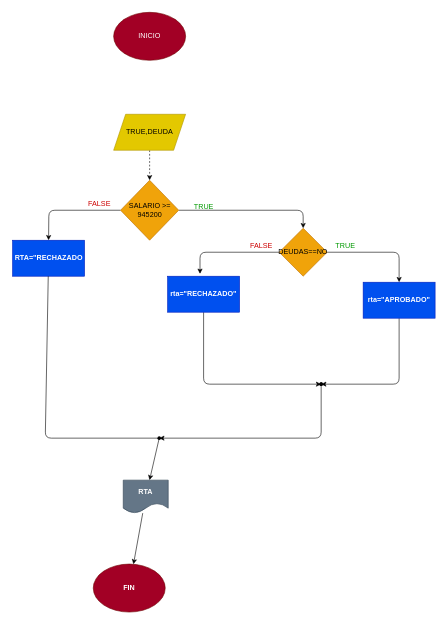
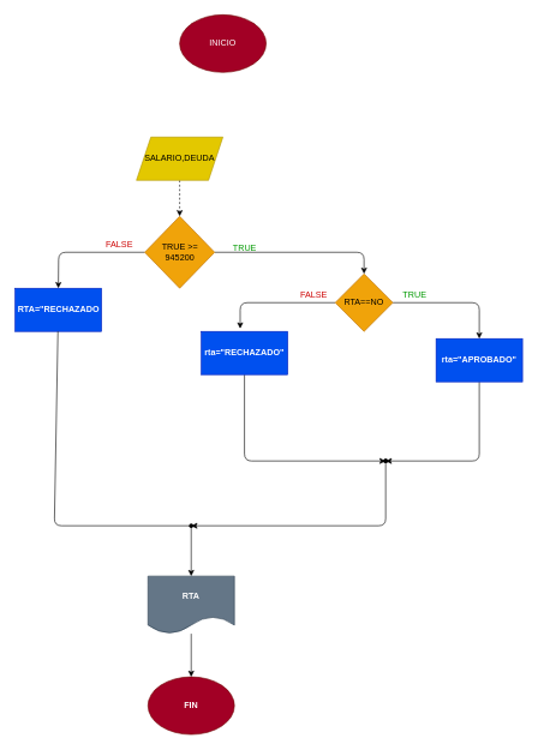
- <mxCell id="2" value="INICIO" style="ellipse;whiteSpace=wrap;html=1;fillColor=#a20025;fontColor=#ffffff;strokeColor=#6F0000;" parent="1" vertex="1"><mxGeometry x="189" y="20" width="120" height="80" as="geometry" /></mxCell>
+ <mxCell id="2" value="INICIO" style="ellipse;whiteSpace=wrap;html=1;fillColor=#a20025;fontColor=#ffffff;strokeColor=#6F0000;" parent="1" vertex="1"><mxGeometry x="249" y="20" width="120" height="80" as="geometry" /></mxCell>
- <mxCell id="4" value="TRUE,DEUDA" style="shape=parallelogram;perimeter=parallelogramPerimeter;whiteSpace=wrap;html=1;fixedSize=1;fillColor=#e3c800;fontColor=#000000;strokeColor=#B09500;" parent="1" vertex="1"><mxGeometry x="189" y="190" width="120" height="60" as="geometry" /></mxCell>
+ <mxCell id="4" value="SALARIO,DEUDA" style="shape=parallelogram;perimeter=parallelogramPerimeter;whiteSpace=wrap;html=1;fixedSize=1;fillColor=#e3c800;fontColor=#000000;strokeColor=#B09500;" parent="1" vertex="1"><mxGeometry x="189" y="190" width="120" height="60" as="geometry" /></mxCell>
- <mxCell id="7" value="SALARIO &amp;gt;=&lt;br&gt;945200" style="rhombus;whiteSpace=wrap;html=1;fillColor=#f0a30a;fontColor=#000000;strokeColor=#BD7000;" parent="1" vertex="1"><mxGeometry x="200.5" y="300" width="97" height="100" as="geometry" /></mxCell>
+ <mxCell id="7" value="TRUE &amp;gt;=&lt;br&gt;945200" style="rhombus;whiteSpace=wrap;html=1;fillColor=#f0a30a;fontColor=#000000;strokeColor=#BD7000;" parent="1" vertex="1"><mxGeometry x="200.5" y="300" width="97" height="100" as="geometry" /></mxCell>
- <mxCell id="12" value="&lt;font color=&quot;#000000&quot;&gt;DEUDAS==NO&lt;/font&gt;" style="rhombus;whiteSpace=wrap;html=1;fontColor=#000000;fillColor=#f0a30a;strokeColor=#BD7000;" vertex="1" parent="1"><mxGeometry x="465" y="380" width="80" height="80" as="geometry" /></mxCell>
+ <mxCell id="12" value="&lt;font color=&quot;#000000&quot;&gt;RTA==NO&lt;/font&gt;" style="rhombus;whiteSpace=wrap;html=1;fontColor=#000000;fillColor=#f0a30a;strokeColor=#BD7000;" vertex="1" parent="1"><mxGeometry x="465" y="380" width="80" height="80" as="geometry" /></mxCell>
- <mxCell id="25" value="&lt;b&gt;RTA&lt;/b&gt;" style="shape=document;whiteSpace=wrap;html=1;boundedLbl=1;fontColor=#ffffff;sketch=0;rounded=0;fillColor=#647687;strokeColor=#314354;" vertex="1" parent="1"><mxGeometry x="205" y="800" width="75" height="55" as="geometry" /></mxCell>
+ <mxCell id="25" value="&lt;b&gt;RTA&lt;/b&gt;" style="shape=document;whiteSpace=wrap;html=1;boundedLbl=1;fontColor=#ffffff;sketch=0;rounded=0;fillColor=#647687;strokeColor=#314354;" vertex="1" parent="1"><mxGeometry x="205" y="800" width="120" height="80" as="geometry" /></mxCell>
- <mxCell id="8" value="&lt;b&gt;FIN&lt;/b&gt;" style="ellipse;whiteSpace=wrap;html=1;fillColor=#a20025;fontColor=#ffffff;strokeColor=#6F0000;" parent="1" vertex="1"><mxGeometry x="155" y="940" width="120" height="80" as="geometry" /></mxCell>
+ <mxCell id="8" value="&lt;b&gt;FIN&lt;/b&gt;" style="ellipse;whiteSpace=wrap;html=1;fillColor=#a20025;fontColor=#ffffff;strokeColor=#6F0000;" parent="1" vertex="1"><mxGeometry x="205" y="940" width="120" height="80" as="geometry" /></mxCell>
